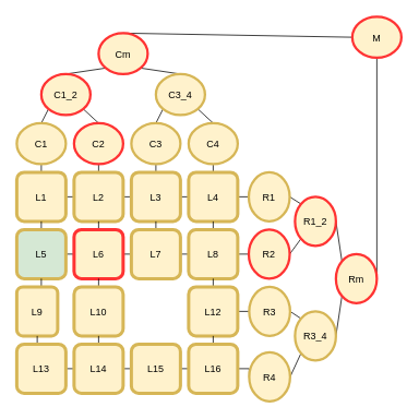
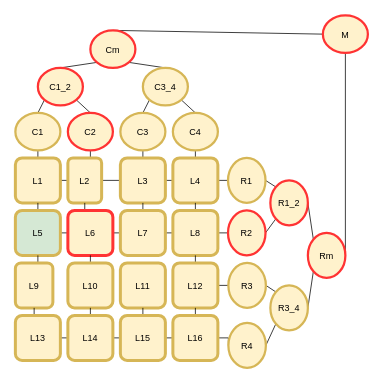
- <mxCell id="7" value="L2" style="rounded=1;fillColor=#fff2cc;strokeColor=#d6b656;strokeWidth=4;" parent="1" vertex="1"><mxGeometry x="90" y="210" width="60" height="60" as="geometry" /></mxCell>
+ <mxCell id="7" value="L2" style="rounded=1;fillColor=#fff2cc;strokeColor=#d6b656;strokeWidth=4;" parent="1" vertex="1"><mxGeometry x="90" y="210" width="45" height="60" as="geometry" /></mxCell>
+ <mxCell id="30" value="L11" style="rounded=1;fillColor=#fff2cc;strokeColor=#d6b656;strokeWidth=4;" parent="1" vertex="1"><mxGeometry x="160" y="350" width="60" height="60" as="geometry" /></mxCell>
+ <mxCell id="40" value="" style="edgeStyle=orthogonalEdgeStyle;rounded=0;orthogonalLoop=1;jettySize=auto;exitX=0.5;exitY=0;exitDx=0;exitDy=0;entryX=0.5;entryY=1;entryDx=0;entryDy=0;endArrow=none;endFill=0;" parent="1" source="42" target="30" edge="1"><mxGeometry relative="1" as="geometry" /></mxCell>
